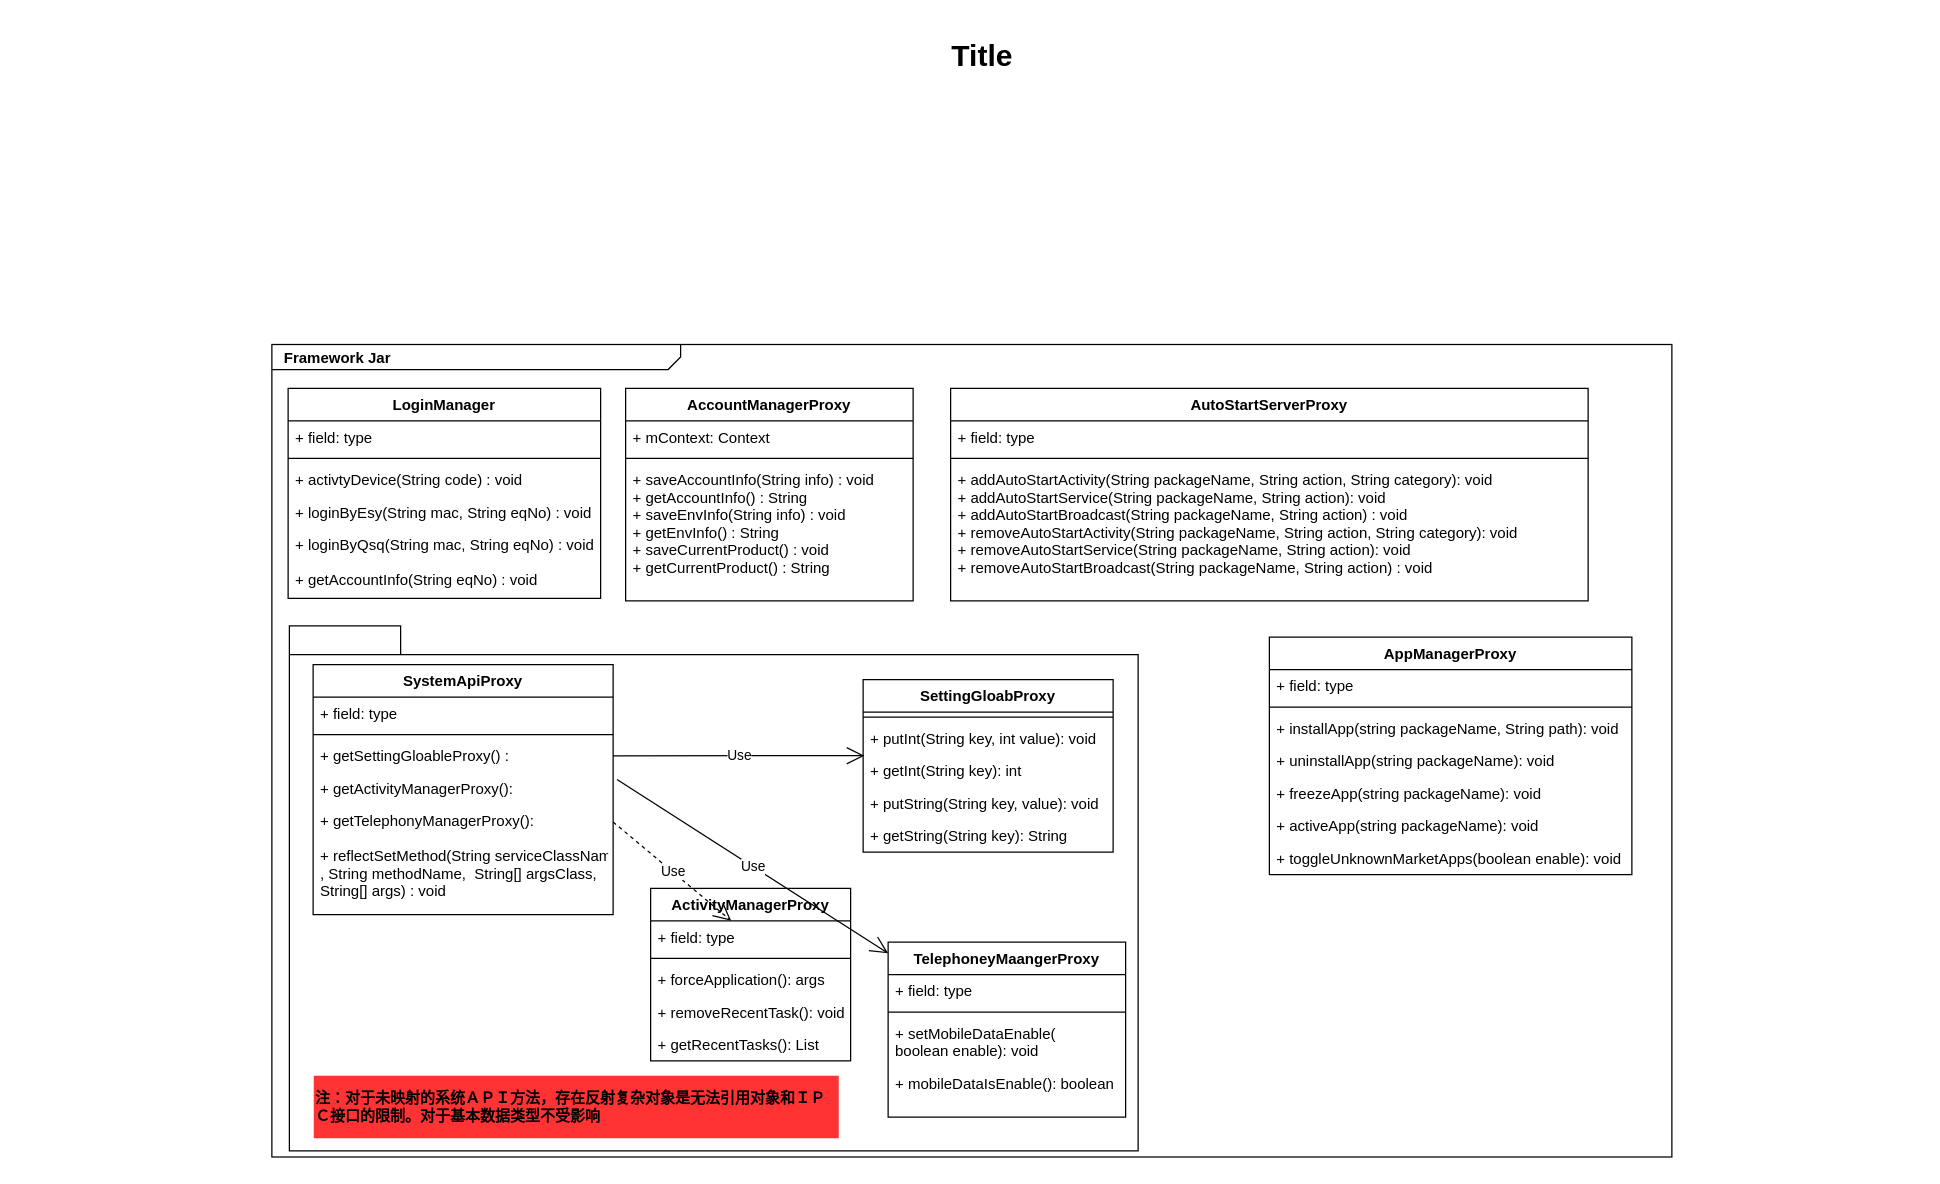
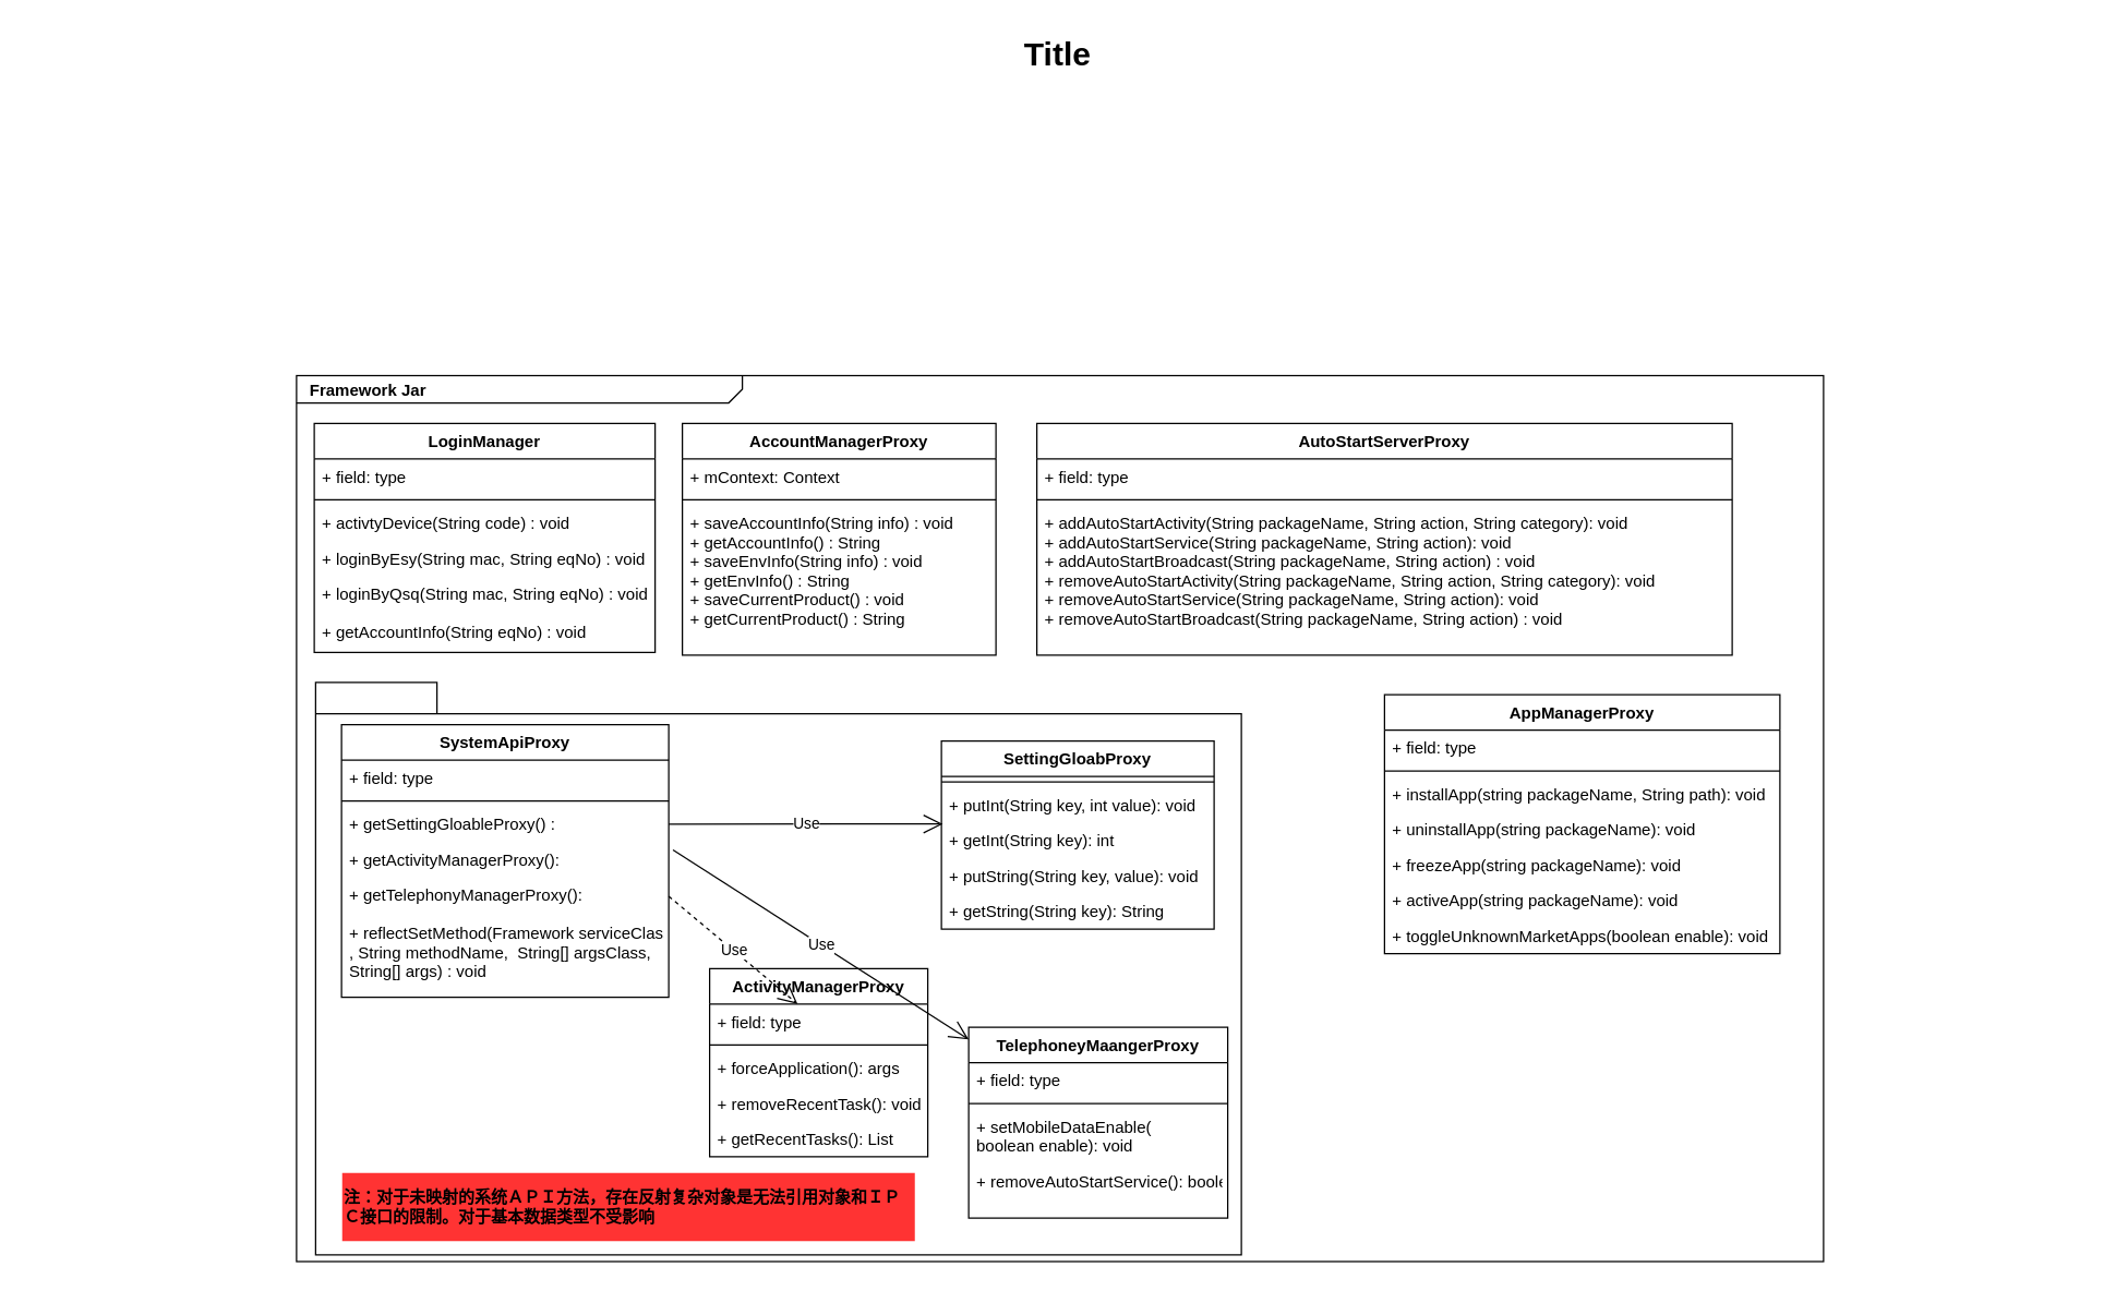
- <mxCell id="3" value="Title" style="text;strokeColor=none;fillColor=none;html=1;fontSize=24;fontStyle=1;verticalAlign=middle;align=center;" parent="1" vertex="1"><mxGeometry x="30" y="25" width="1510" height="40" as="geometry" /></mxCell>
+ <mxCell id="3" value="Title" style="text;strokeColor=none;fillColor=none;html=1;fontSize=24;fontStyle=1;verticalAlign=middle;align=center;" parent="1" vertex="1"><mxGeometry x="20" y="20" width="1510" height="40" as="geometry" /></mxCell>
- <mxCell id="26" value="+ reflectSetMethod(String serviceClassNam,&#10;, String methodName,  String[] argsClass,&#10;String[] args) : void " style="text;strokeColor=none;fillColor=none;align=left;verticalAlign=top;spacingLeft=4;spacingRight=4;overflow=hidden;rotatable=0;points=[[0,0.5],[1,0.5]];portConstraint=eastwest;" vertex="1" parent="20"><mxGeometry y="140" width="240" height="60" as="geometry" /></mxCell>
+ <mxCell id="26" value="+ reflectSetMethod(Framework serviceClassNam,&#10;, String methodName,  String[] argsClass,&#10;String[] args) : void " style="text;strokeColor=none;fillColor=none;align=left;verticalAlign=top;spacingLeft=4;spacingRight=4;overflow=hidden;rotatable=0;points=[[0,0.5],[1,0.5]];portConstraint=eastwest;" vertex="1" parent="20"><mxGeometry y="140" width="240" height="60" as="geometry" /></mxCell>
- <mxCell id="43" value="+ mobileDataIsEnable(): boolean&#10;&#10;" style="text;strokeColor=none;fillColor=none;align=left;verticalAlign=top;spacingLeft=4;spacingRight=4;overflow=hidden;rotatable=0;points=[[0,0.5],[1,0.5]];portConstraint=eastwest;" vertex="1" parent="39"><mxGeometry y="100" width="190" height="40" as="geometry" /></mxCell>
+ <mxCell id="43" value="+ removeAutoStartService(): boolean&#10;&#10;" style="text;strokeColor=none;fillColor=none;align=left;verticalAlign=top;spacingLeft=4;spacingRight=4;overflow=hidden;rotatable=0;points=[[0,0.5],[1,0.5]];portConstraint=eastwest;" vertex="1" parent="39"><mxGeometry y="100" width="190" height="40" as="geometry" /></mxCell>
